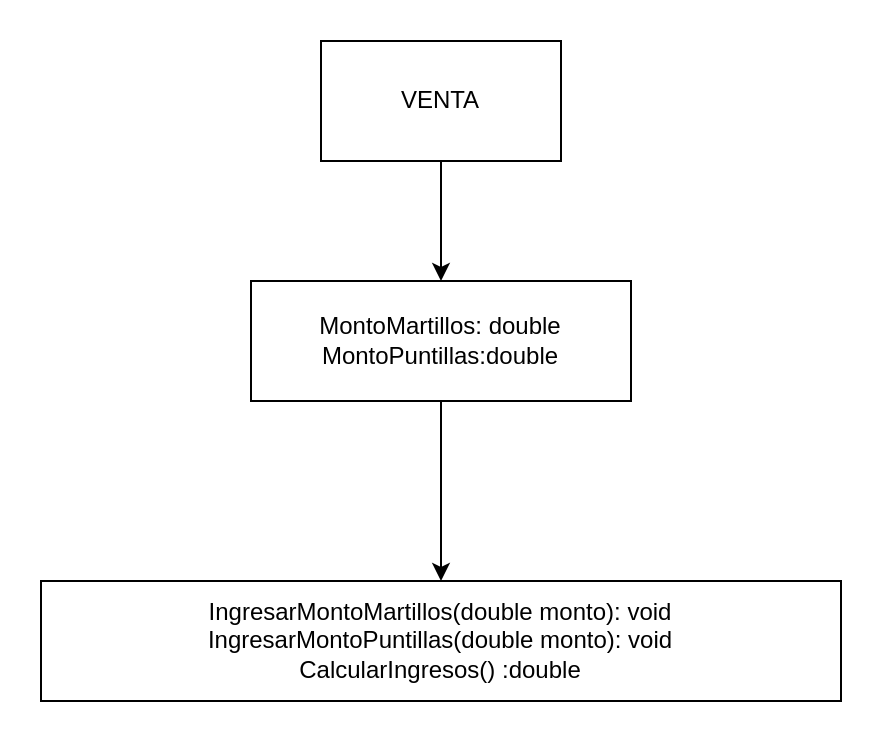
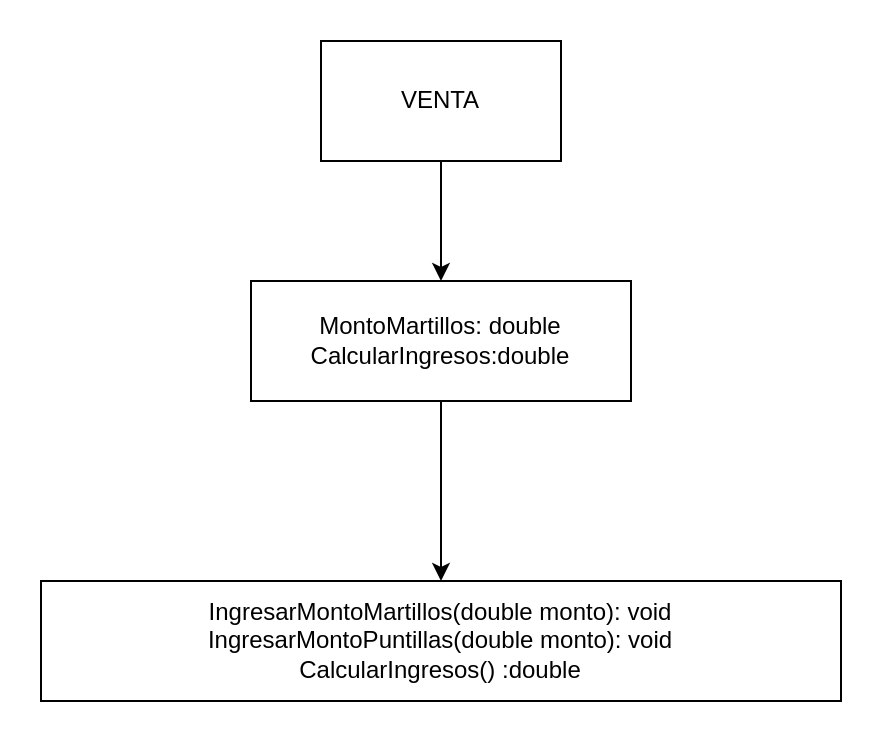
- <mxCell id="5" value="MontoMartillos: double&lt;br&gt;MontoPuntillas:double" style="whiteSpace=wrap;html=1;rounded=0;" vertex="1" parent="1"><mxGeometry x="125" y="140" width="190" height="60" as="geometry" /></mxCell>
+ <mxCell id="5" value="MontoMartillos: double&lt;br&gt;CalcularIngresos:double" style="whiteSpace=wrap;html=1;rounded=0;" vertex="1" parent="1"><mxGeometry x="125" y="140" width="190" height="60" as="geometry" /></mxCell>
